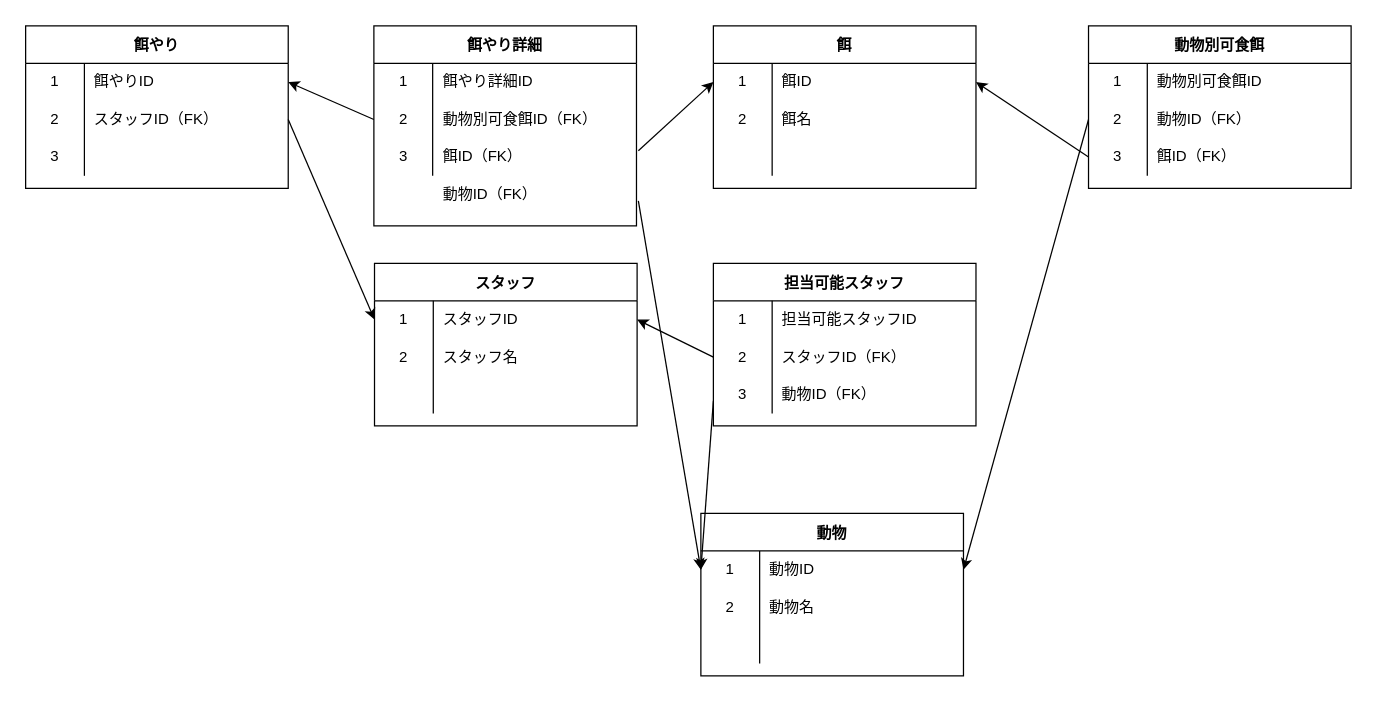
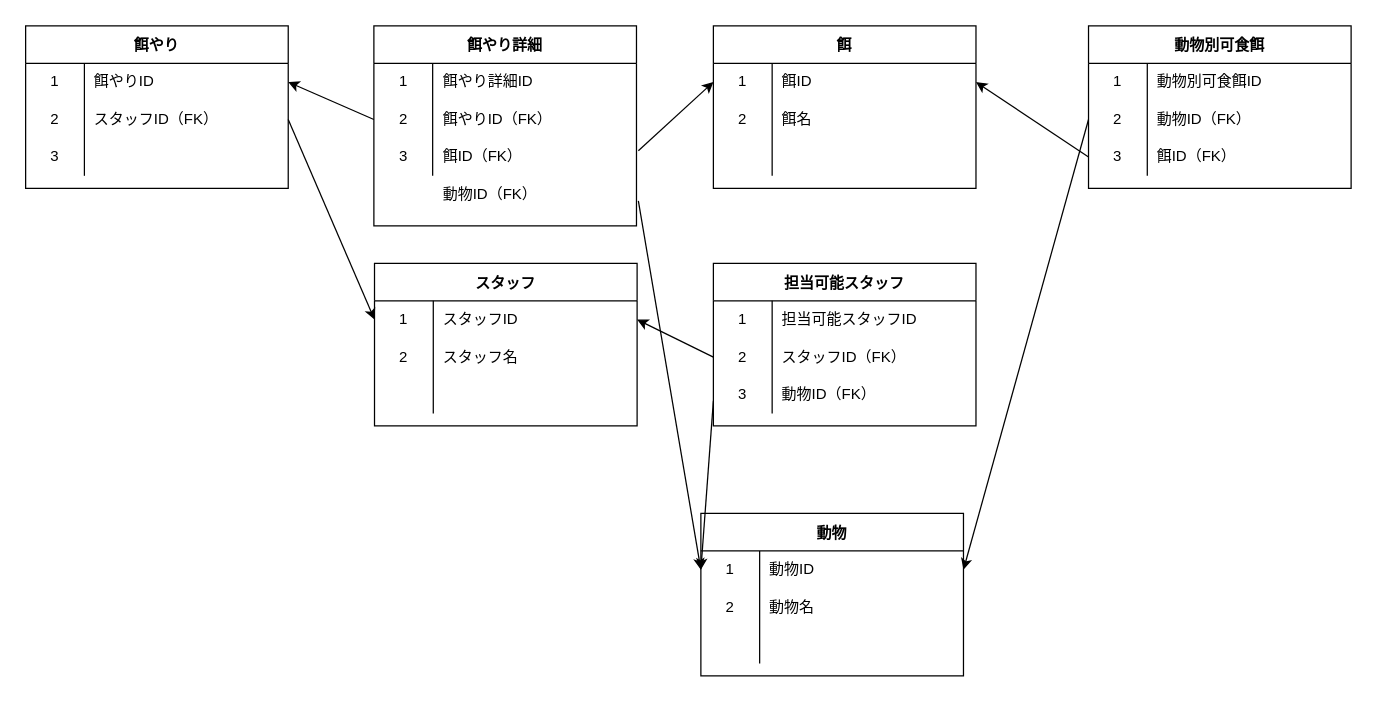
- <mxCell id="77" value="動物別可食餌ID（FK）" style="shape=partialRectangle;html=1;whiteSpace=wrap;connectable=0;fillColor=none;top=0;left=0;bottom=0;right=0;align=left;spacingLeft=6;overflow=hidden;" vertex="1" parent="75"><mxGeometry x="47" width="163" height="30" as="geometry"><mxRectangle width="163" height="30" as="alternateBounds" /></mxGeometry></mxCell>
+ <mxCell id="77" value="餌やりID（FK）" style="shape=partialRectangle;html=1;whiteSpace=wrap;connectable=0;fillColor=none;top=0;left=0;bottom=0;right=0;align=left;spacingLeft=6;overflow=hidden;" vertex="1" parent="75"><mxGeometry x="47" width="163" height="30" as="geometry"><mxRectangle width="163" height="30" as="alternateBounds" /></mxGeometry></mxCell>
